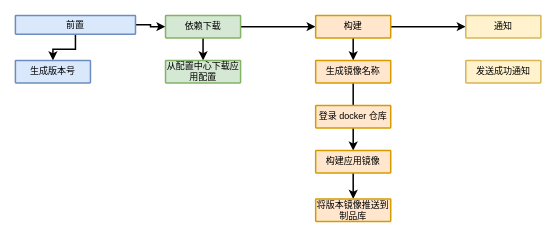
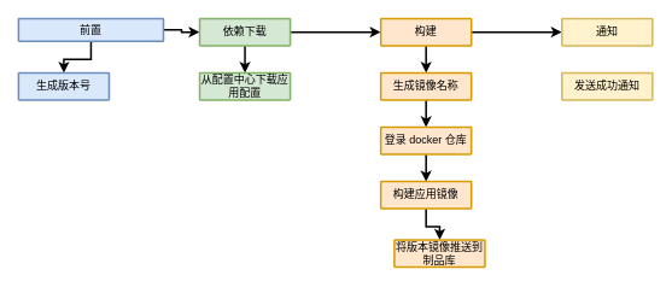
- <mxCell id="14" value="" style="edgeStyle=orthogonalEdgeStyle;rounded=0;orthogonalLoop=1;jettySize=auto;html=1;strokeWidth=2;endArrow=none;" parent="1" source="15" target="17" edge="1"><mxGeometry relative="1" as="geometry" /></mxCell>
+ <mxCell id="14" value="" style="edgeStyle=orthogonalEdgeStyle;rounded=0;orthogonalLoop=1;jettySize=auto;html=1;strokeWidth=2;" parent="1" source="15" target="17" edge="1"><mxGeometry relative="1" as="geometry" /></mxCell>
- <mxCell id="20" value="将版本镜像推送到制品库" style="rounded=1;whiteSpace=wrap;html=1;strokeWidth=2;arcSize=3;fillColor=#ffe6cc;strokeColor=#d79b00;" parent="1" vertex="1"><mxGeometry x="420" y="264.5" width="100" height="30" as="geometry" /></mxCell>
+ <mxCell id="20" value="将版本镜像推送到制品库" style="rounded=1;whiteSpace=wrap;html=1;strokeWidth=2;arcSize=3;fillColor=#ffe6cc;strokeColor=#d79b00;" parent="1" vertex="1"><mxGeometry x="435" y="264.5" width="100" height="30" as="geometry" /></mxCell>
